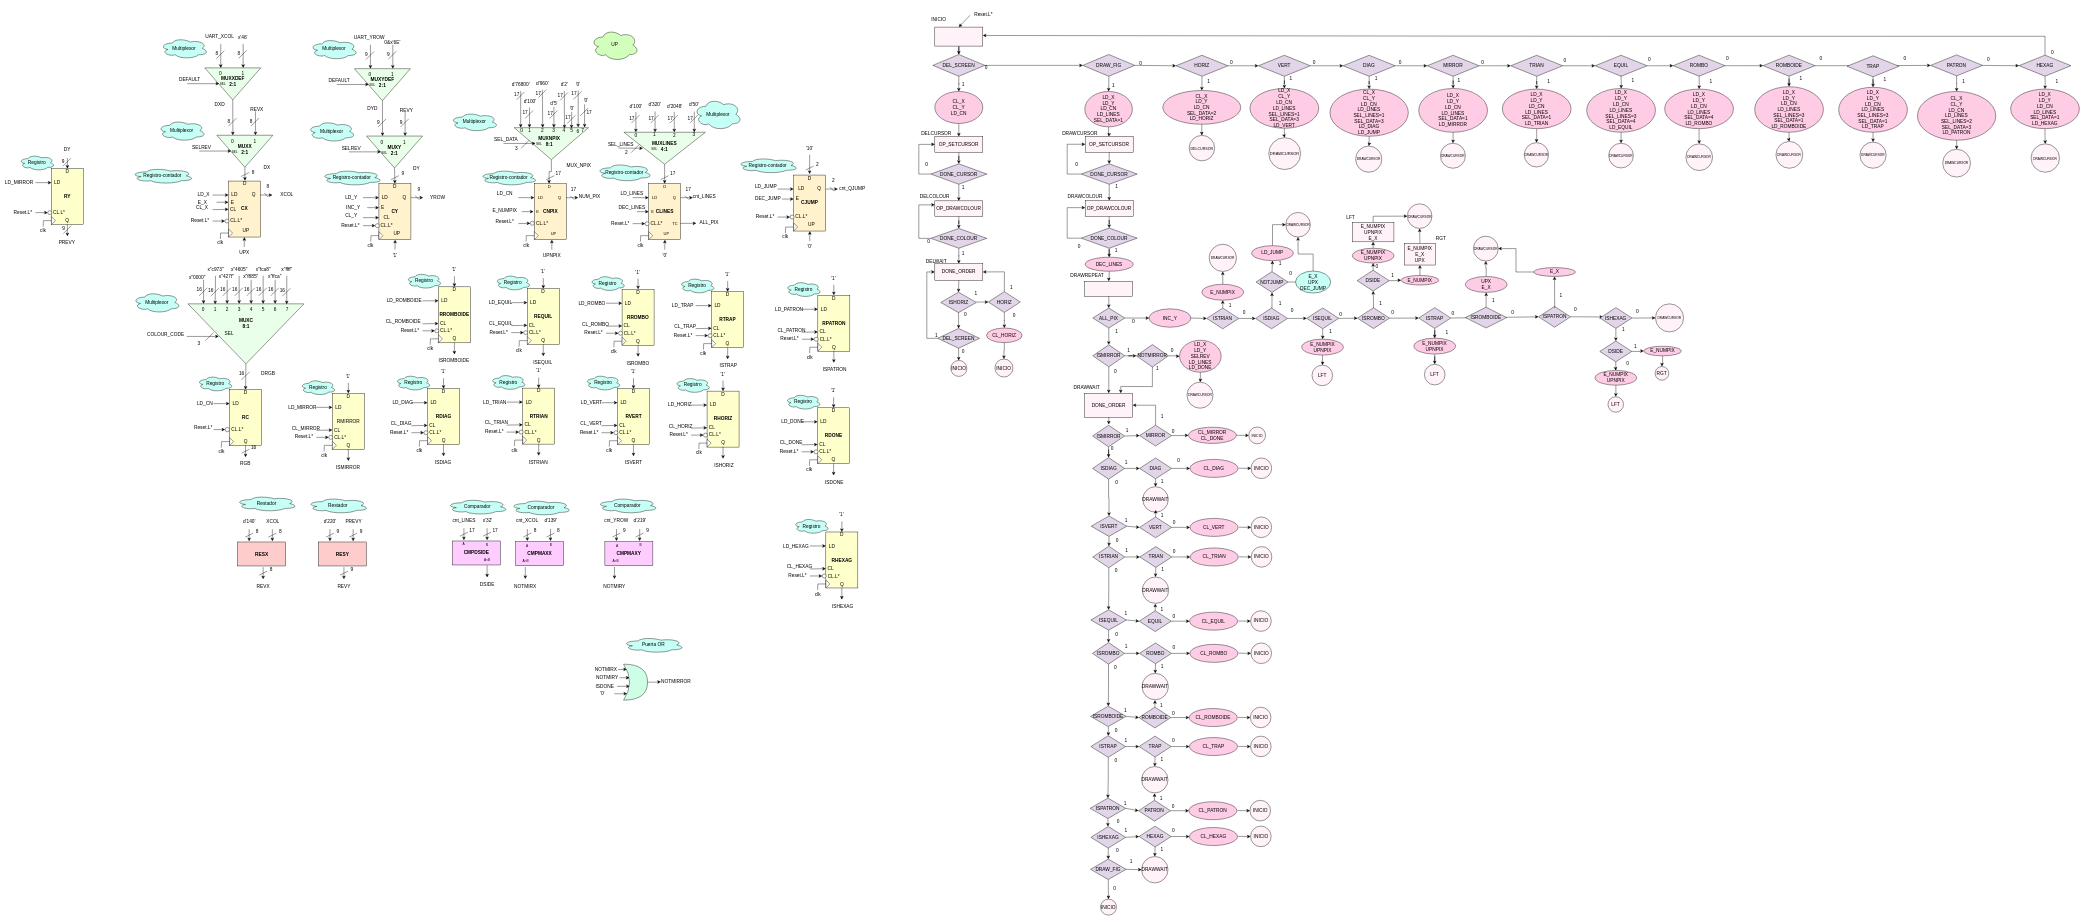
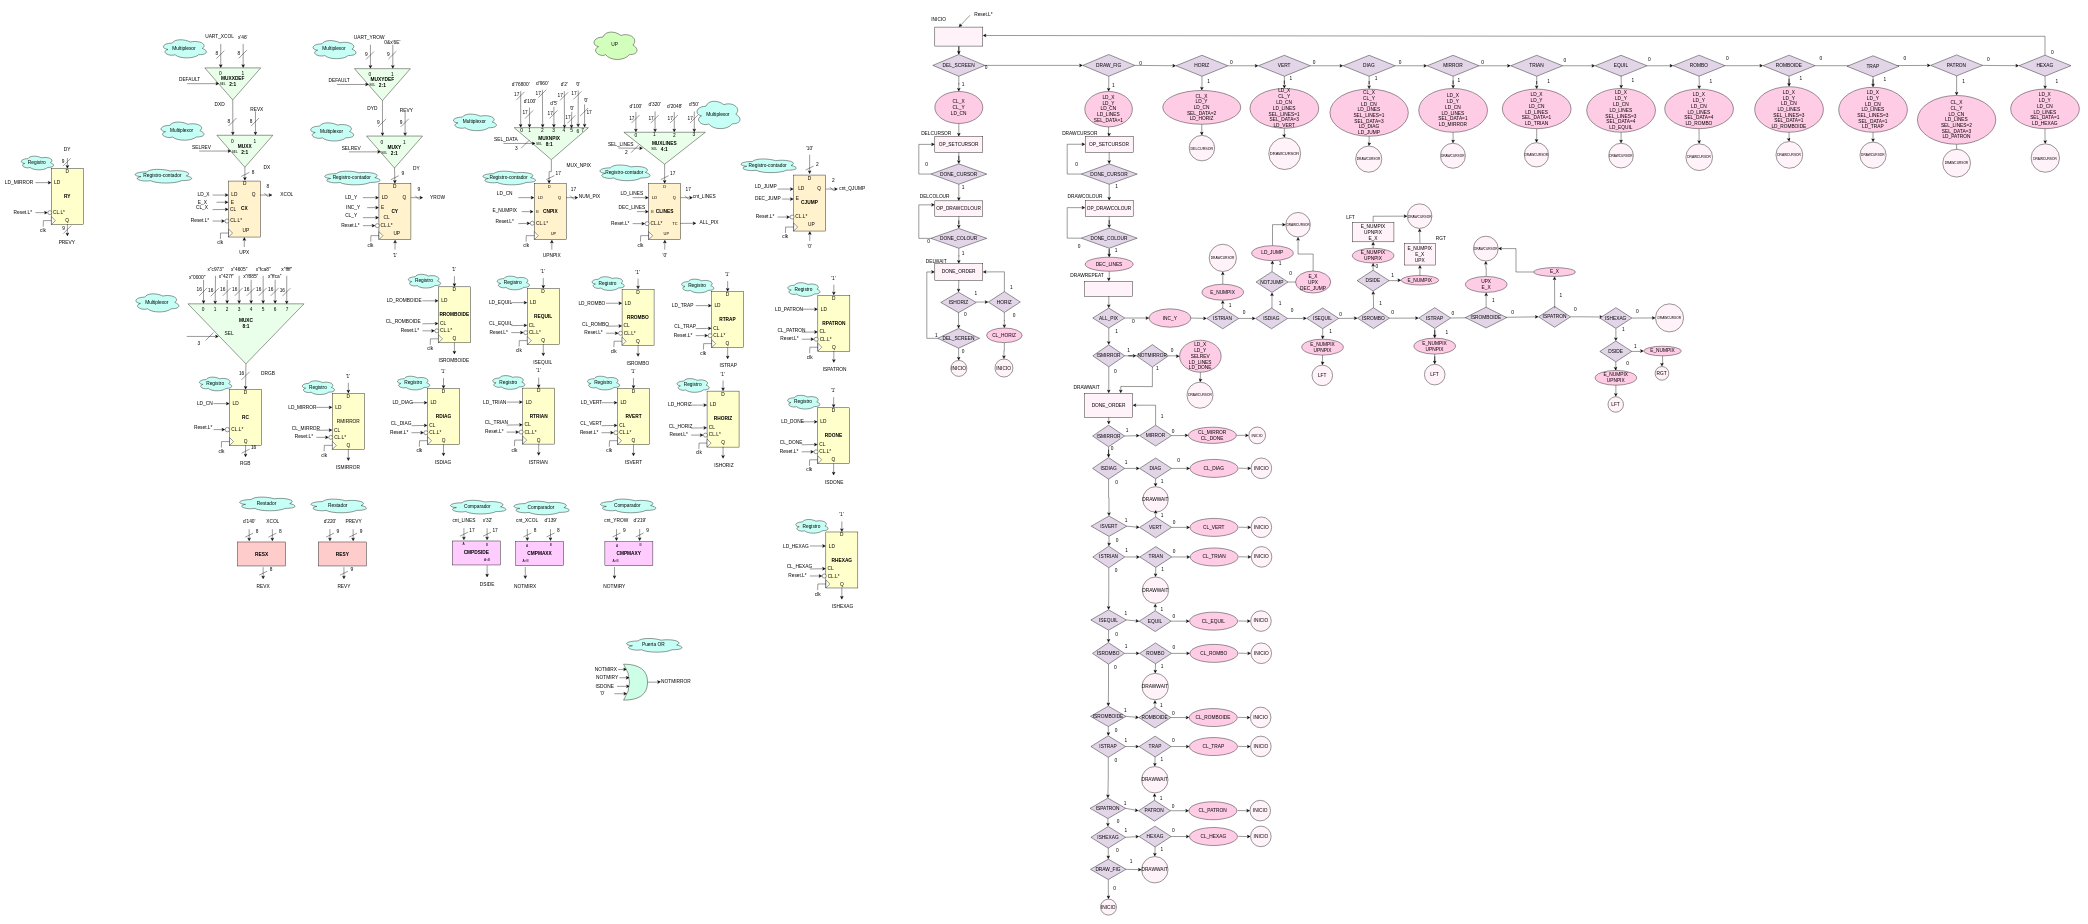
- <mxCell id="934" value="&lt;div&gt;CL_X&lt;/div&gt;&lt;div&gt;CL_Y&lt;br&gt;&lt;/div&gt;&lt;div&gt;LD_CN&lt;/div&gt;&lt;div&gt;LD_LINES&lt;/div&gt;&lt;div&gt;SEL_LINES=2&lt;br&gt;&lt;/div&gt;&lt;div&gt;SEL_DATA=3&lt;/div&gt;&lt;div&gt;LD_PATRON&lt;/div&gt;" style="ellipse;whiteSpace=wrap;html=1;fillColor=#FFCCE6;" parent="1" vertex="1"><mxGeometry x="4794" y="228" width="196" height="122" as="geometry" /></mxCell>
+ <mxCell id="934" value="&lt;div&gt;CL_X&lt;/div&gt;&lt;div&gt;CL_Y&lt;br&gt;&lt;/div&gt;&lt;div&gt;LD_CN&lt;/div&gt;&lt;div&gt;LD_LINES&lt;/div&gt;&lt;div&gt;SEL_LINES=2&lt;br&gt;&lt;/div&gt;&lt;div&gt;SEL_DATA=3&lt;/div&gt;&lt;div&gt;LD_PATRON&lt;/div&gt;" style="ellipse;whiteSpace=wrap;html=1;fillColor=#FFCCE6;" parent="1" vertex="1"><mxGeometry x="4794" y="238" width="196" height="122" as="geometry" /></mxCell>
- <mxCell id="354" value="&lt;div&gt;E_X&lt;/div&gt;&lt;div&gt;UPX&lt;br&gt;&lt;/div&gt;DEC_JUMP" style="ellipse;whiteSpace=wrap;html=1;fillColor=#c5fff5;" parent="1" vertex="1"><mxGeometry x="3238.88" y="677" width="88.12" height="55" as="geometry" /></mxCell>
+ <mxCell id="354" value="&lt;div&gt;E_X&lt;/div&gt;&lt;div&gt;UPX&lt;br&gt;&lt;/div&gt;DEC_JUMP" style="ellipse;whiteSpace=wrap;html=1;fillColor=#FFCCE6;" parent="1" vertex="1"><mxGeometry x="3238.88" y="677" width="88.12" height="55" as="geometry" /></mxCell>
- <mxCell id="5" value="COLOUR_CODE" style="text;html=1;strokeColor=none;fillColor=none;align=center;verticalAlign=middle;whiteSpace=wrap;rounded=0;" parent="1" vertex="1"><mxGeometry x="383.5" y="822" width="60" height="30" as="geometry" /></mxCell>
